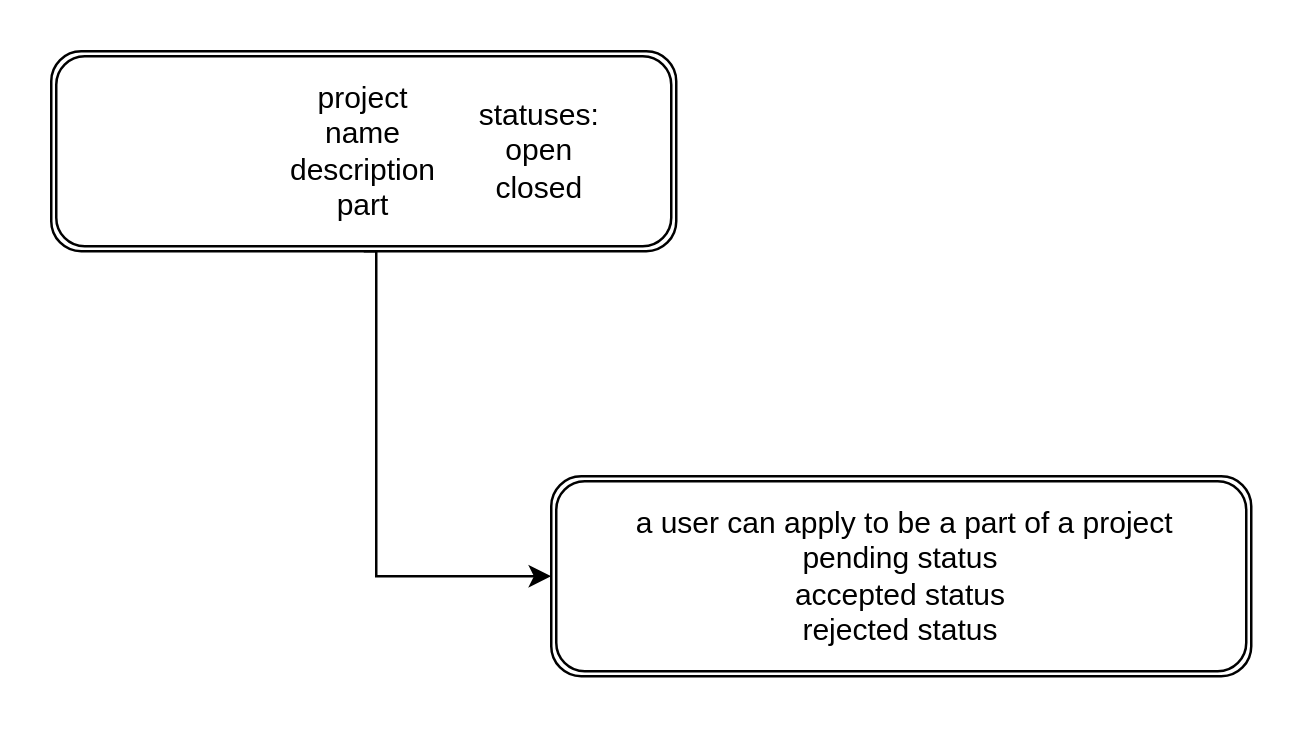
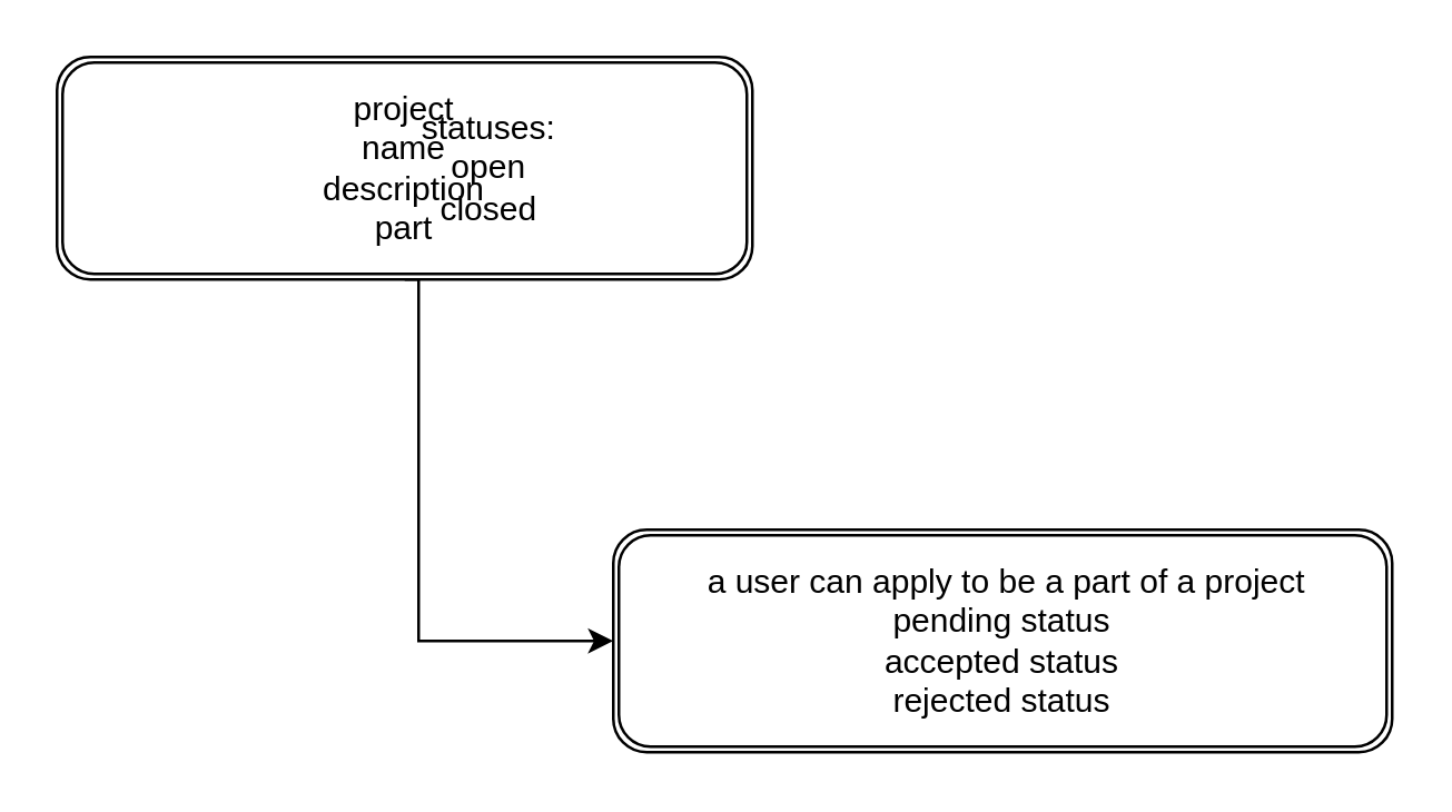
- <mxCell id="6" value="statuses:&lt;br&gt;open&lt;br&gt;closed" style="text;html=1;align=center;verticalAlign=middle;resizable=0;points=[];autosize=1;strokeColor=none;fillColor=none;" vertex="1" parent="4"><mxGeometry x="160" y="10" width="70" height="60" as="geometry" /></mxCell>
+ <mxCell id="6" value="statuses:&lt;br&gt;open&lt;br&gt;closed" style="text;html=1;align=center;verticalAlign=middle;resizable=0;points=[];autosize=1;strokeColor=none;fillColor=none;" vertex="1" parent="4"><mxGeometry x="120" y="10" width="70" height="60" as="geometry" /></mxCell>
